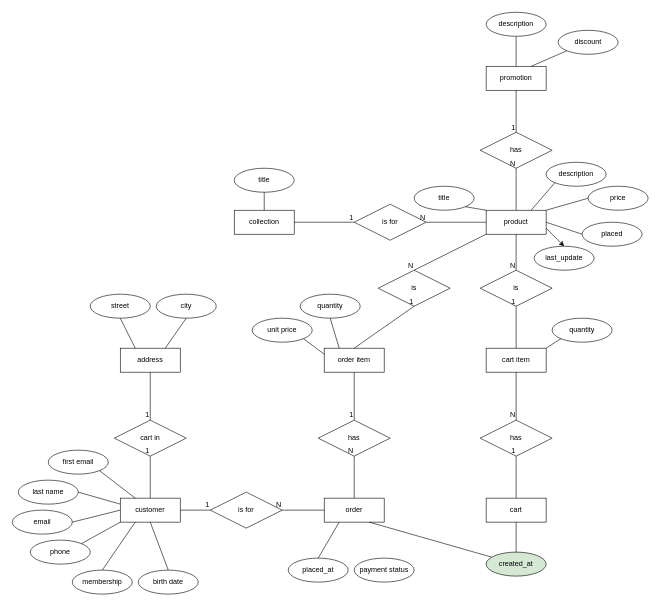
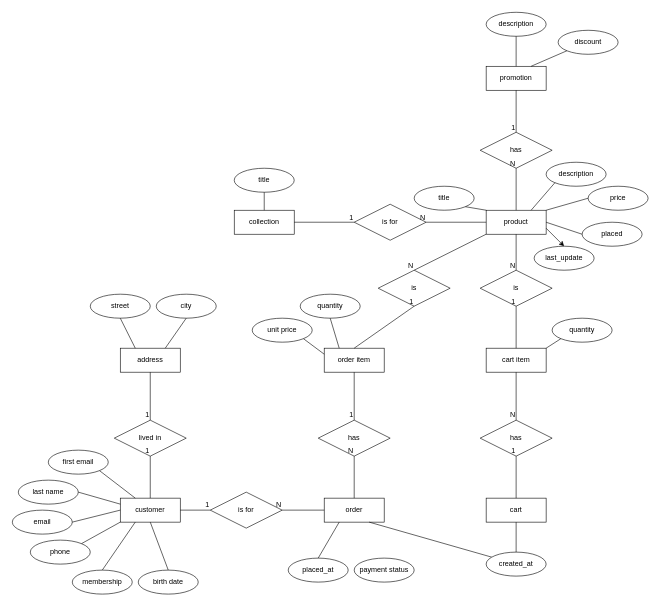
- <mxCell id="49" value="cart in" style="shape=rhombus;perimeter=rhombusPerimeter;whiteSpace=wrap;html=1;align=center;" vertex="1" parent="1"><mxGeometry x="190" y="700" width="120" height="60" as="geometry" /></mxCell>
+ <mxCell id="49" value="lived in" style="shape=rhombus;perimeter=rhombusPerimeter;whiteSpace=wrap;html=1;align=center;" vertex="1" parent="1"><mxGeometry x="190" y="700" width="120" height="60" as="geometry" /></mxCell>
- <mxCell id="87" value="created_at" style="ellipse;whiteSpace=wrap;html=1;align=center;fillColor=#d5e8d4;" vertex="1" parent="1"><mxGeometry x="810" y="920" width="100" height="40" as="geometry" /></mxCell>
+ <mxCell id="87" value="created_at" style="ellipse;whiteSpace=wrap;html=1;align=center;" vertex="1" parent="1"><mxGeometry x="810" y="920" width="100" height="40" as="geometry" /></mxCell>
